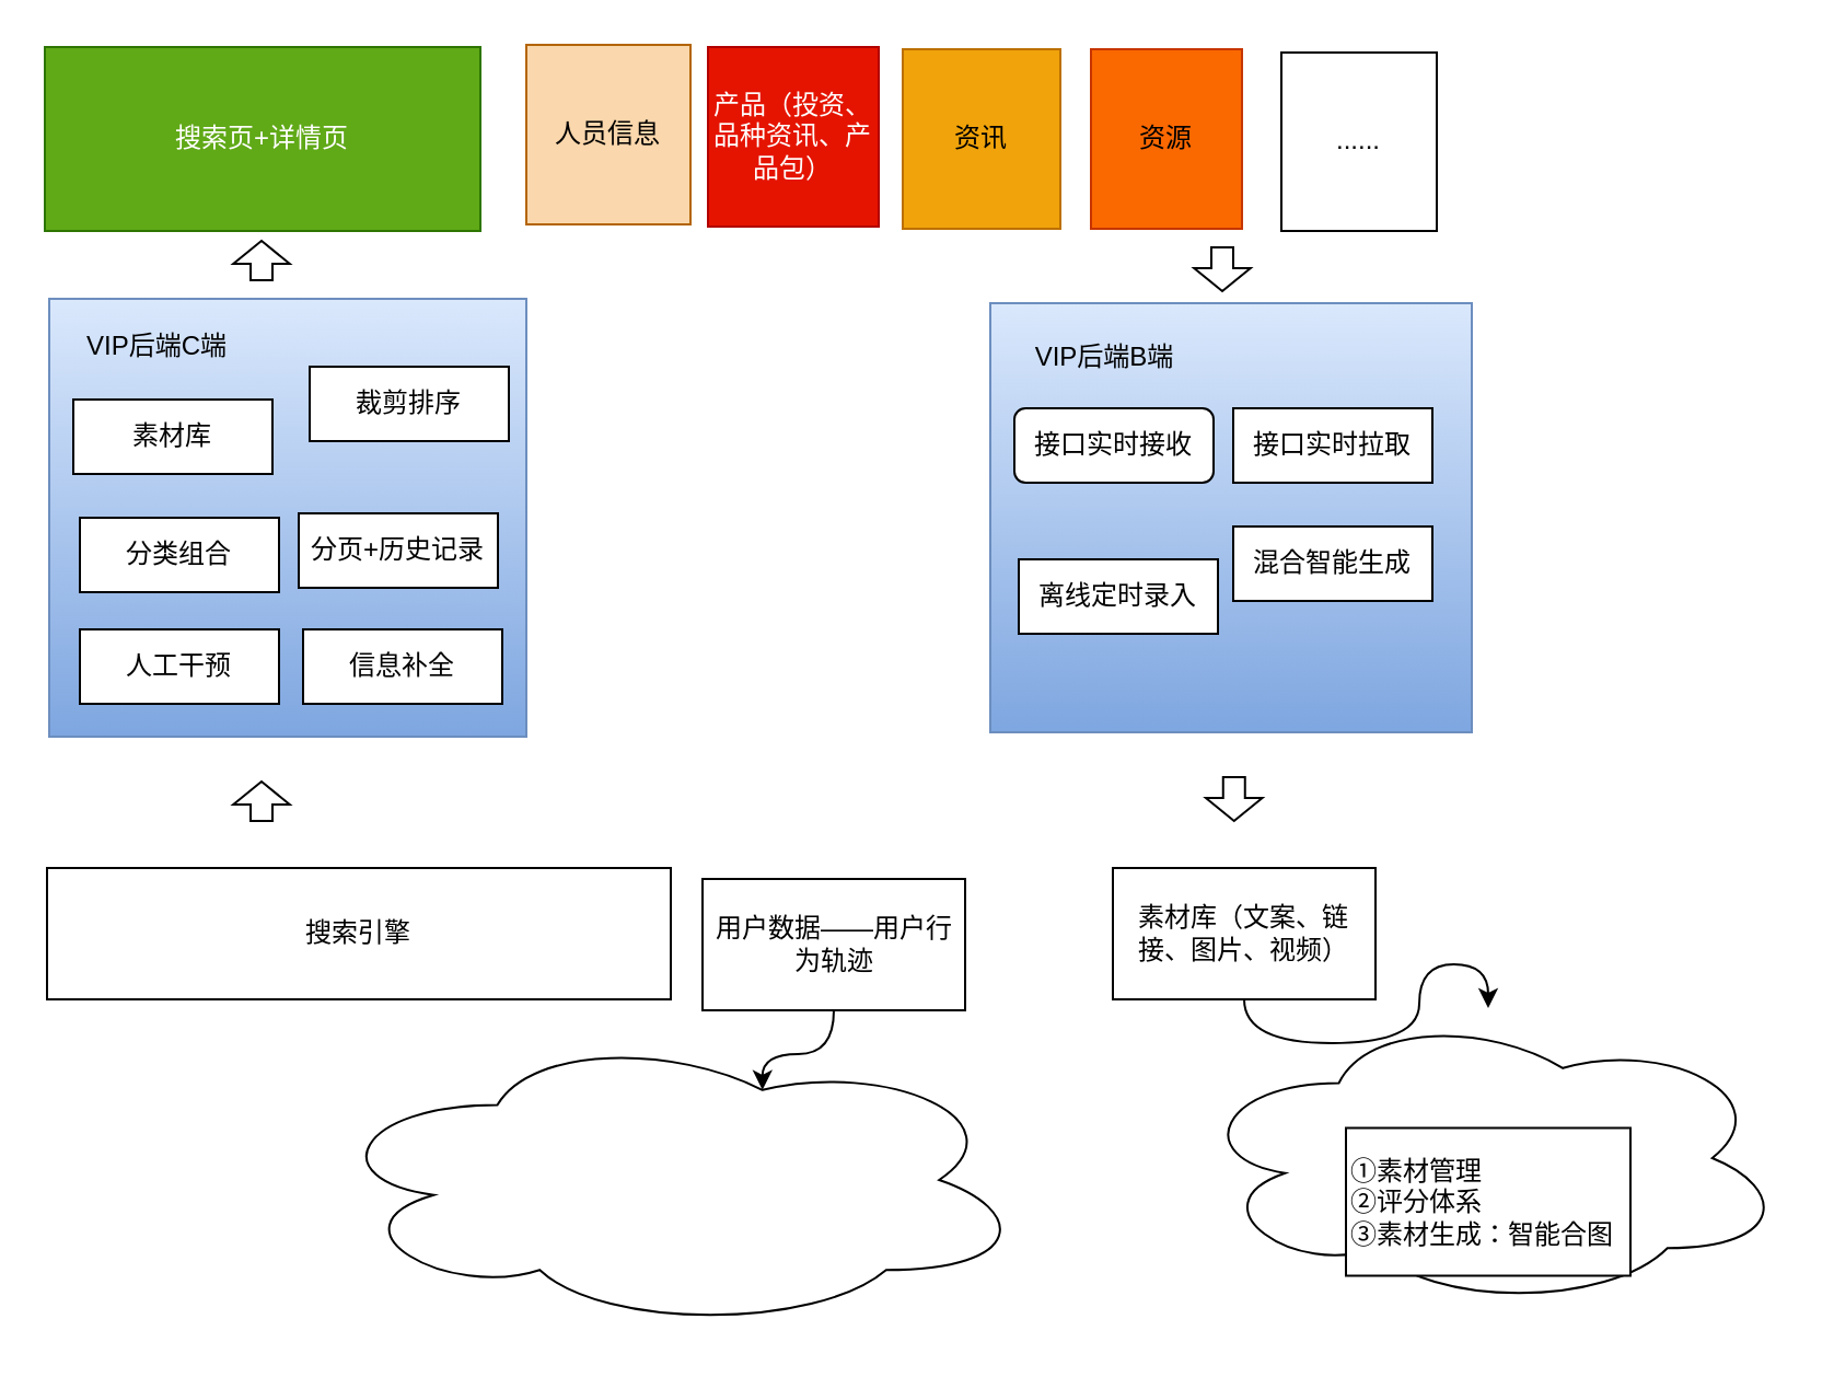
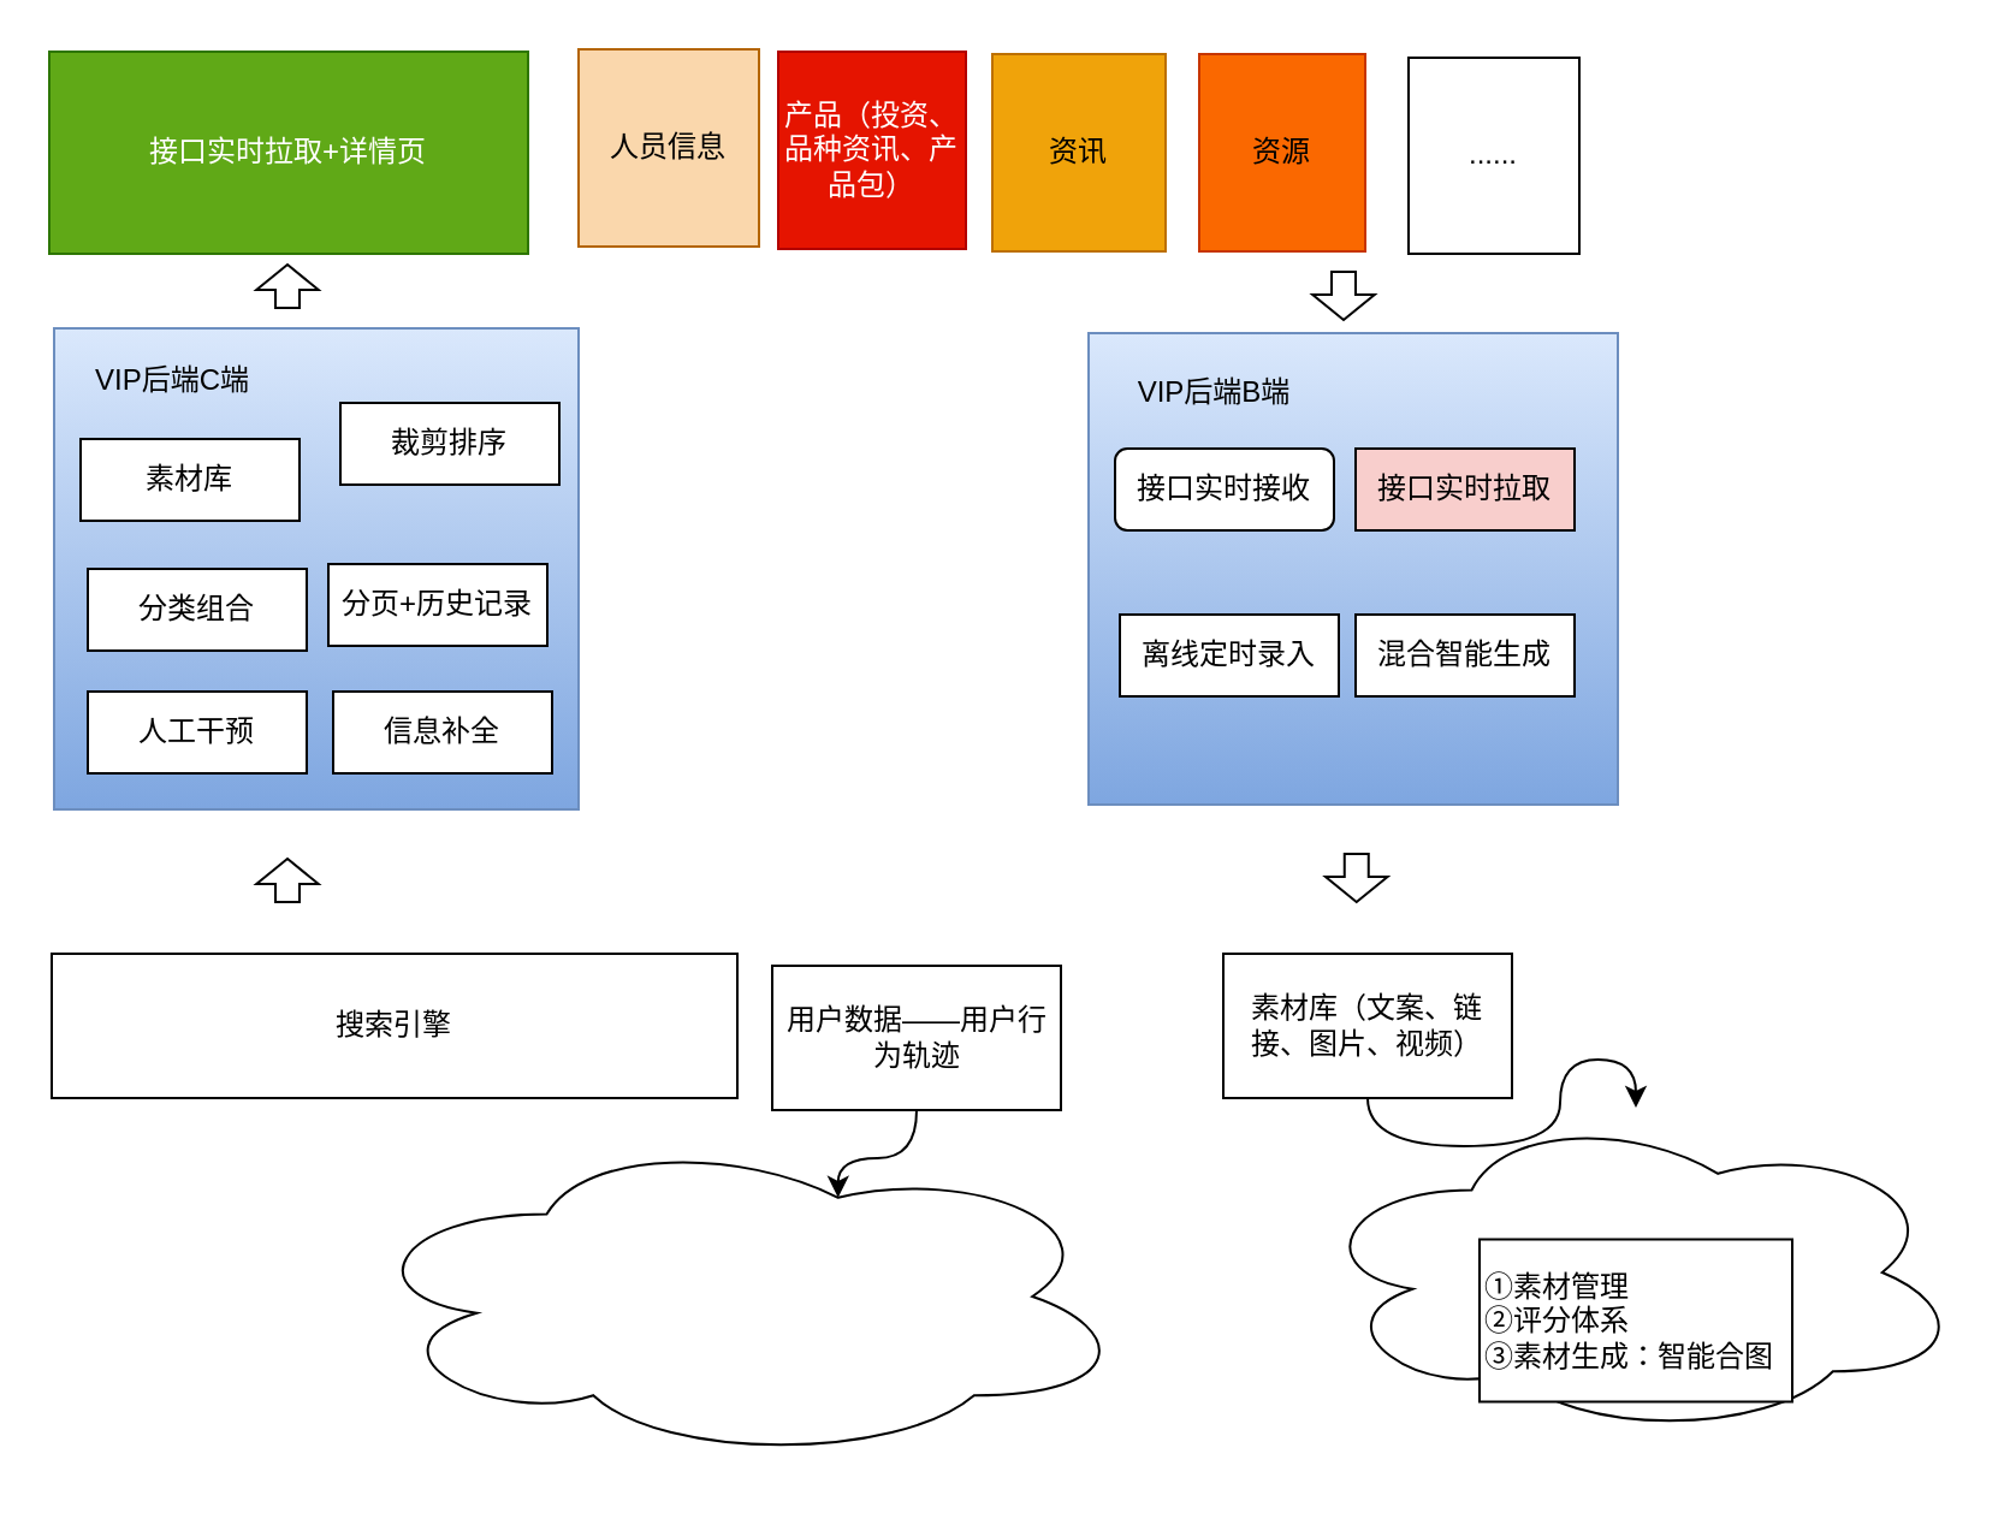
- <mxCell id="2" value="搜索页+详情页" style="rounded=0;whiteSpace=wrap;html=1;fillColor=#60a917;strokeColor=#2D7600;fontColor=#ffffff;" parent="1" vertex="1"><mxGeometry x="20" y="21" width="199" height="84" as="geometry" /></mxCell>
+ <mxCell id="2" value="接口实时拉取+详情页" style="rounded=0;whiteSpace=wrap;html=1;fillColor=#60a917;strokeColor=#2D7600;fontColor=#ffffff;" parent="1" vertex="1"><mxGeometry x="20" y="21" width="199" height="84" as="geometry" /></mxCell>
- <mxCell id="16" value="接口实时拉取" style="rounded=0;whiteSpace=wrap;html=1;" parent="1" vertex="1"><mxGeometry x="563" y="186" width="91" height="34" as="geometry" /></mxCell>
+ <mxCell id="16" value="接口实时拉取" style="rounded=0;whiteSpace=wrap;html=1;fillColor=#f8cecc;" parent="1" vertex="1"><mxGeometry x="563" y="186" width="91" height="34" as="geometry" /></mxCell>
- <mxCell id="17" value="混合智能生成" style="rounded=0;whiteSpace=wrap;html=1;" parent="1" vertex="1"><mxGeometry x="563" y="240" width="91" height="34" as="geometry" /></mxCell>
+ <mxCell id="17" value="混合智能生成" style="rounded=0;whiteSpace=wrap;html=1;" parent="1" vertex="1"><mxGeometry x="563" y="255" width="91" height="34" as="geometry" /></mxCell>
